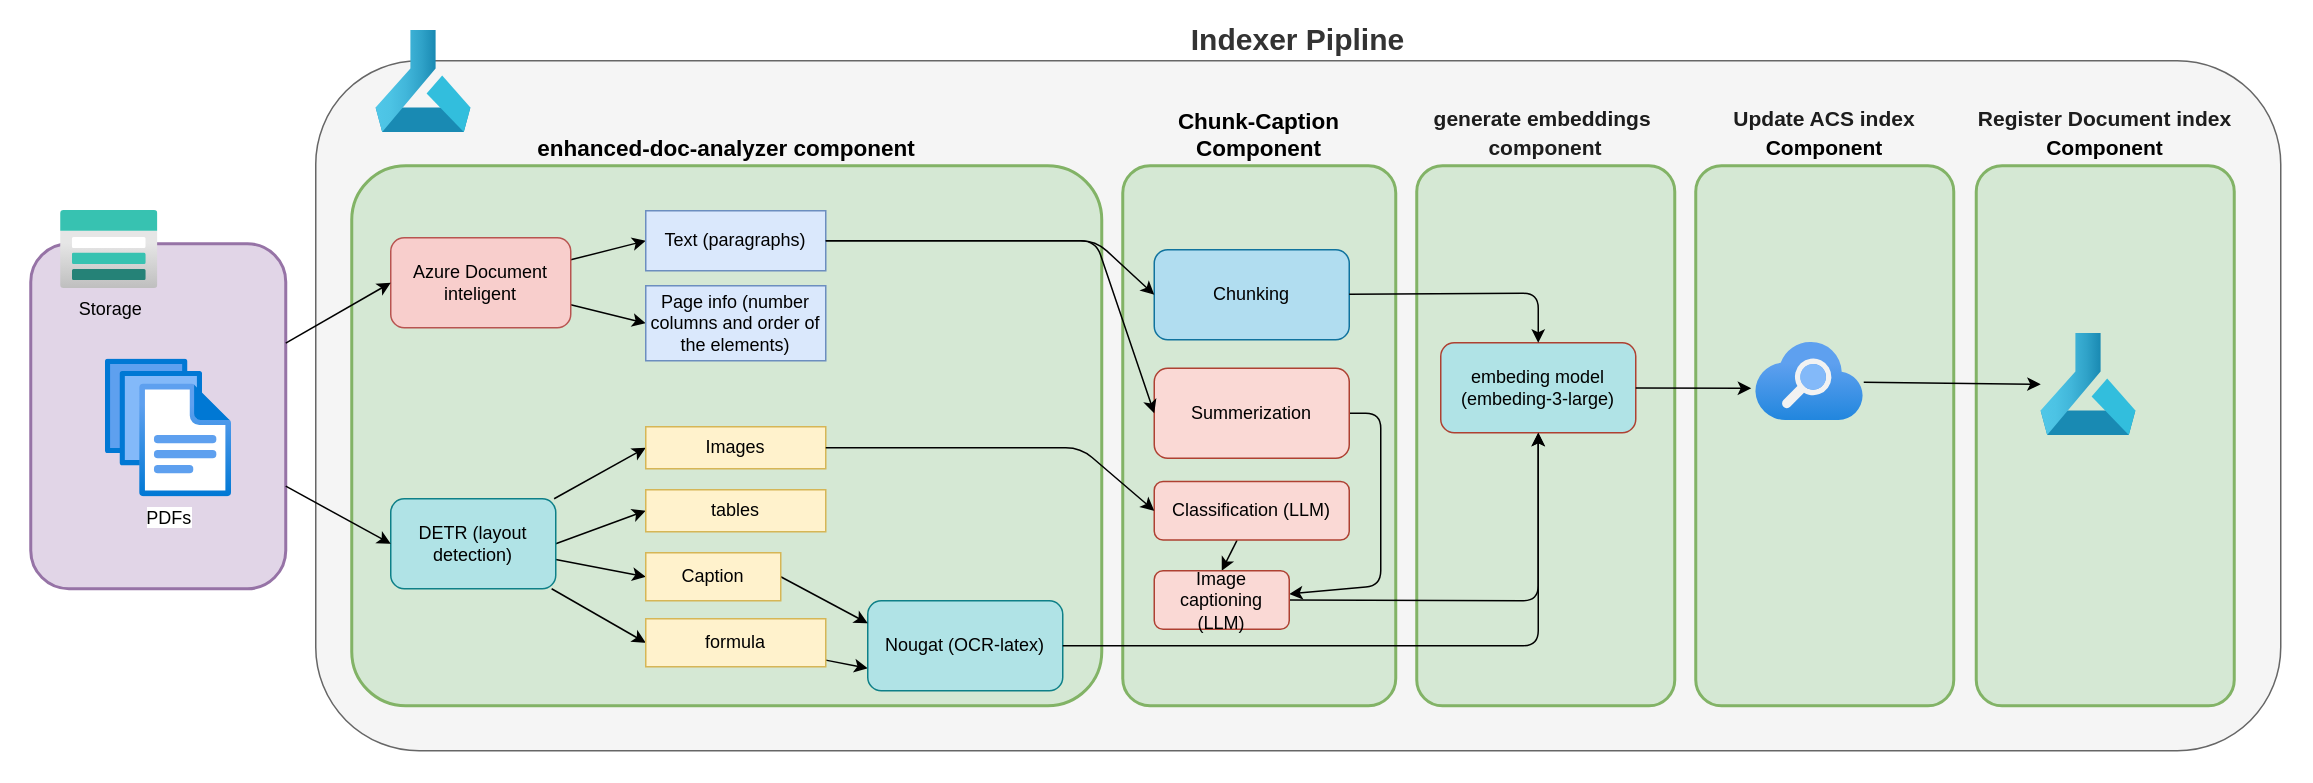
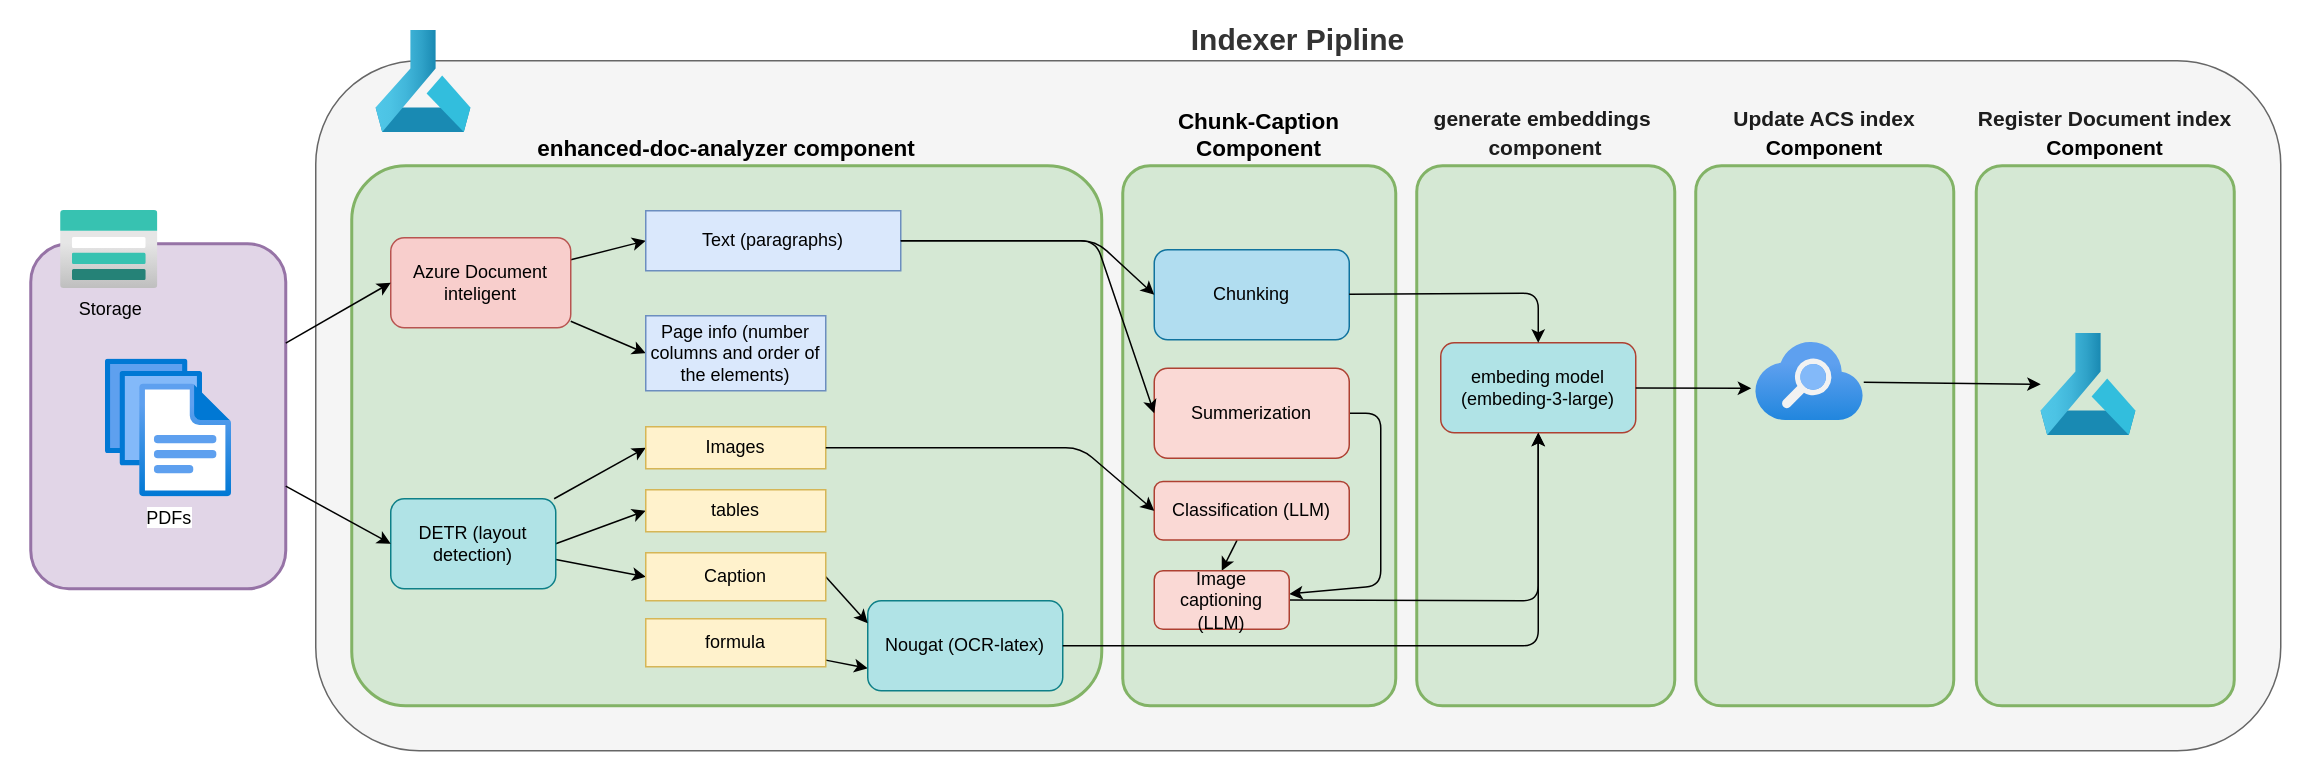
- <mxCell id="18" value="Text (paragraphs)" style="rounded=0;whiteSpace=wrap;html=1;fillColor=#dae8fc;strokeColor=#6c8ebf;" vertex="1" parent="1"><mxGeometry x="430" y="140" width="120" height="40" as="geometry" /></mxCell>
+ <mxCell id="18" value="Text (paragraphs)" style="rounded=0;whiteSpace=wrap;html=1;fillColor=#dae8fc;strokeColor=#6c8ebf;" vertex="1" parent="1"><mxGeometry x="430" y="140" width="170" height="40" as="geometry" /></mxCell>
- <mxCell id="23" value="Page info (number columns and order of the elements)" style="rounded=0;whiteSpace=wrap;html=1;fillColor=#dae8fc;strokeColor=#6c8ebf;" vertex="1" parent="1"><mxGeometry x="430" y="190" width="120" height="50" as="geometry" /></mxCell>
+ <mxCell id="23" value="Page info (number columns and order of the elements)" style="rounded=0;whiteSpace=wrap;html=1;fillColor=#dae8fc;strokeColor=#6c8ebf;" vertex="1" parent="1"><mxGeometry x="430" y="210" width="120" height="50" as="geometry" /></mxCell>
- <mxCell id="26" value="Caption" style="rounded=0;whiteSpace=wrap;html=1;fillColor=#fff2cc;strokeColor=#d6b656;" vertex="1" parent="1"><mxGeometry x="430" y="368" width="90" height="32" as="geometry" /></mxCell>
+ <mxCell id="26" value="Caption" style="rounded=0;whiteSpace=wrap;html=1;fillColor=#fff2cc;strokeColor=#d6b656;" vertex="1" parent="1"><mxGeometry x="430" y="368" width="120" height="32" as="geometry" /></mxCell>
- <mxCell id="9" style="edgeStyle=none;html=1;entryX=0;entryY=0.5;entryDx=0;entryDy=0;" edge="1" parent="1" source="11" target="22"><mxGeometry relative="1" as="geometry" /></mxCell>
